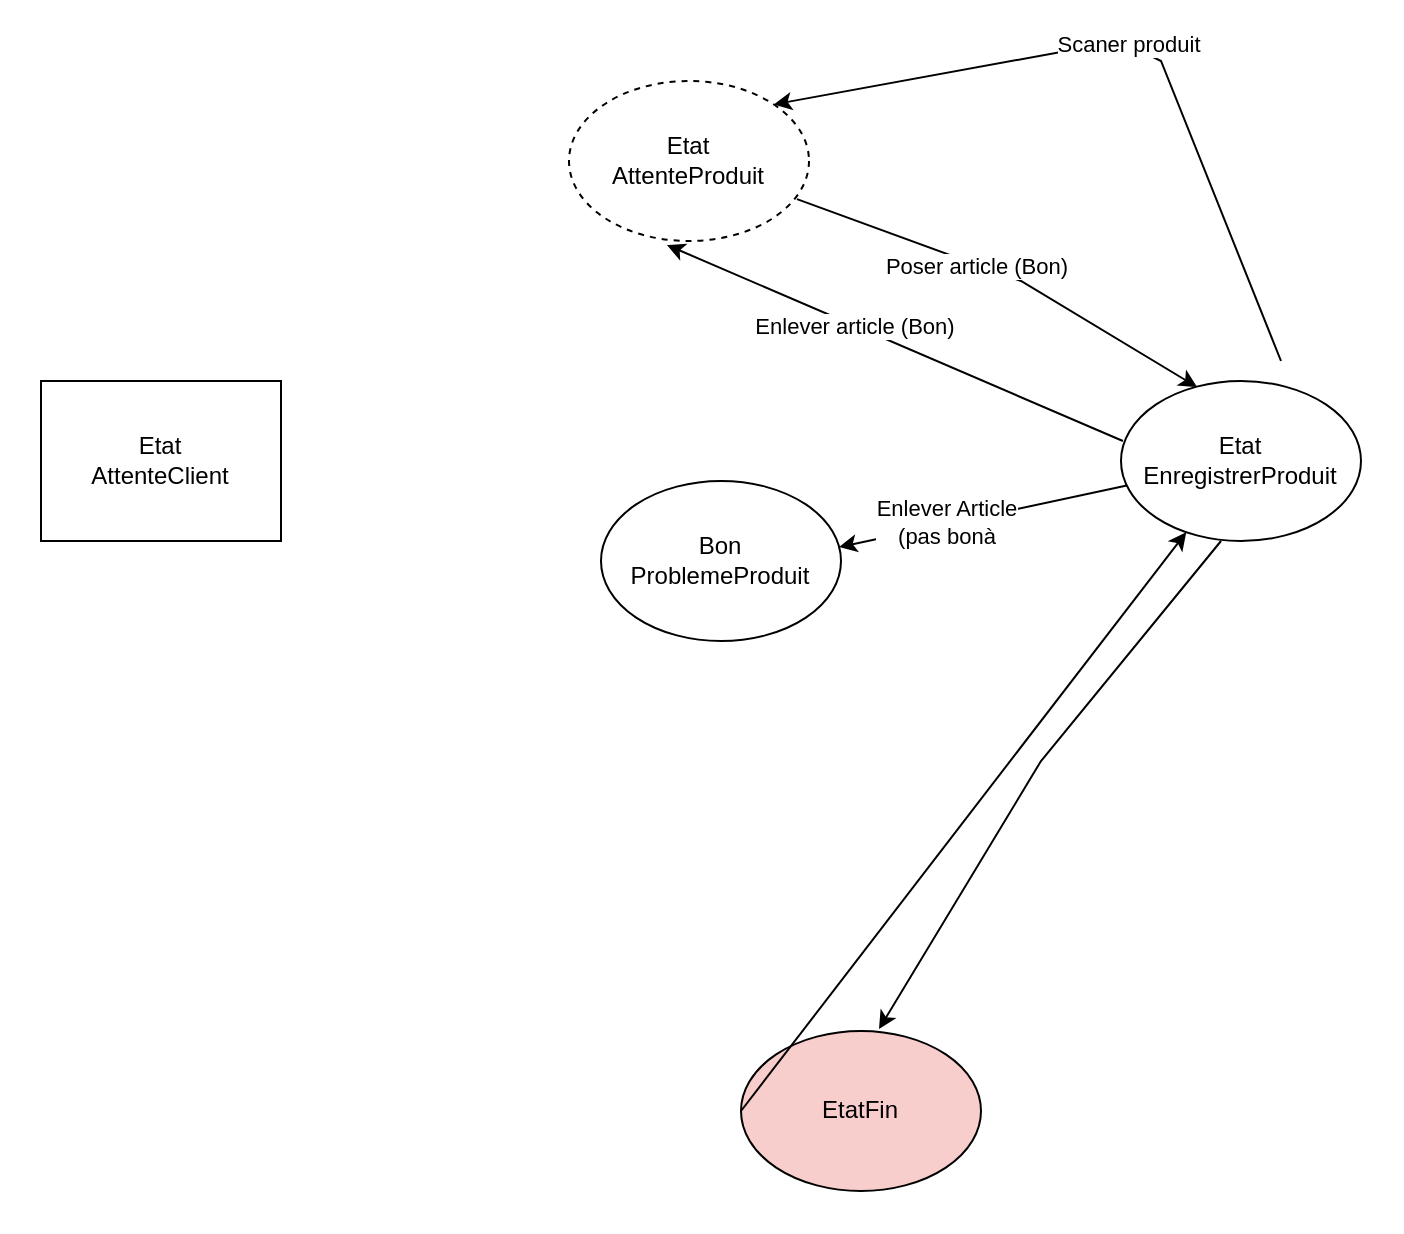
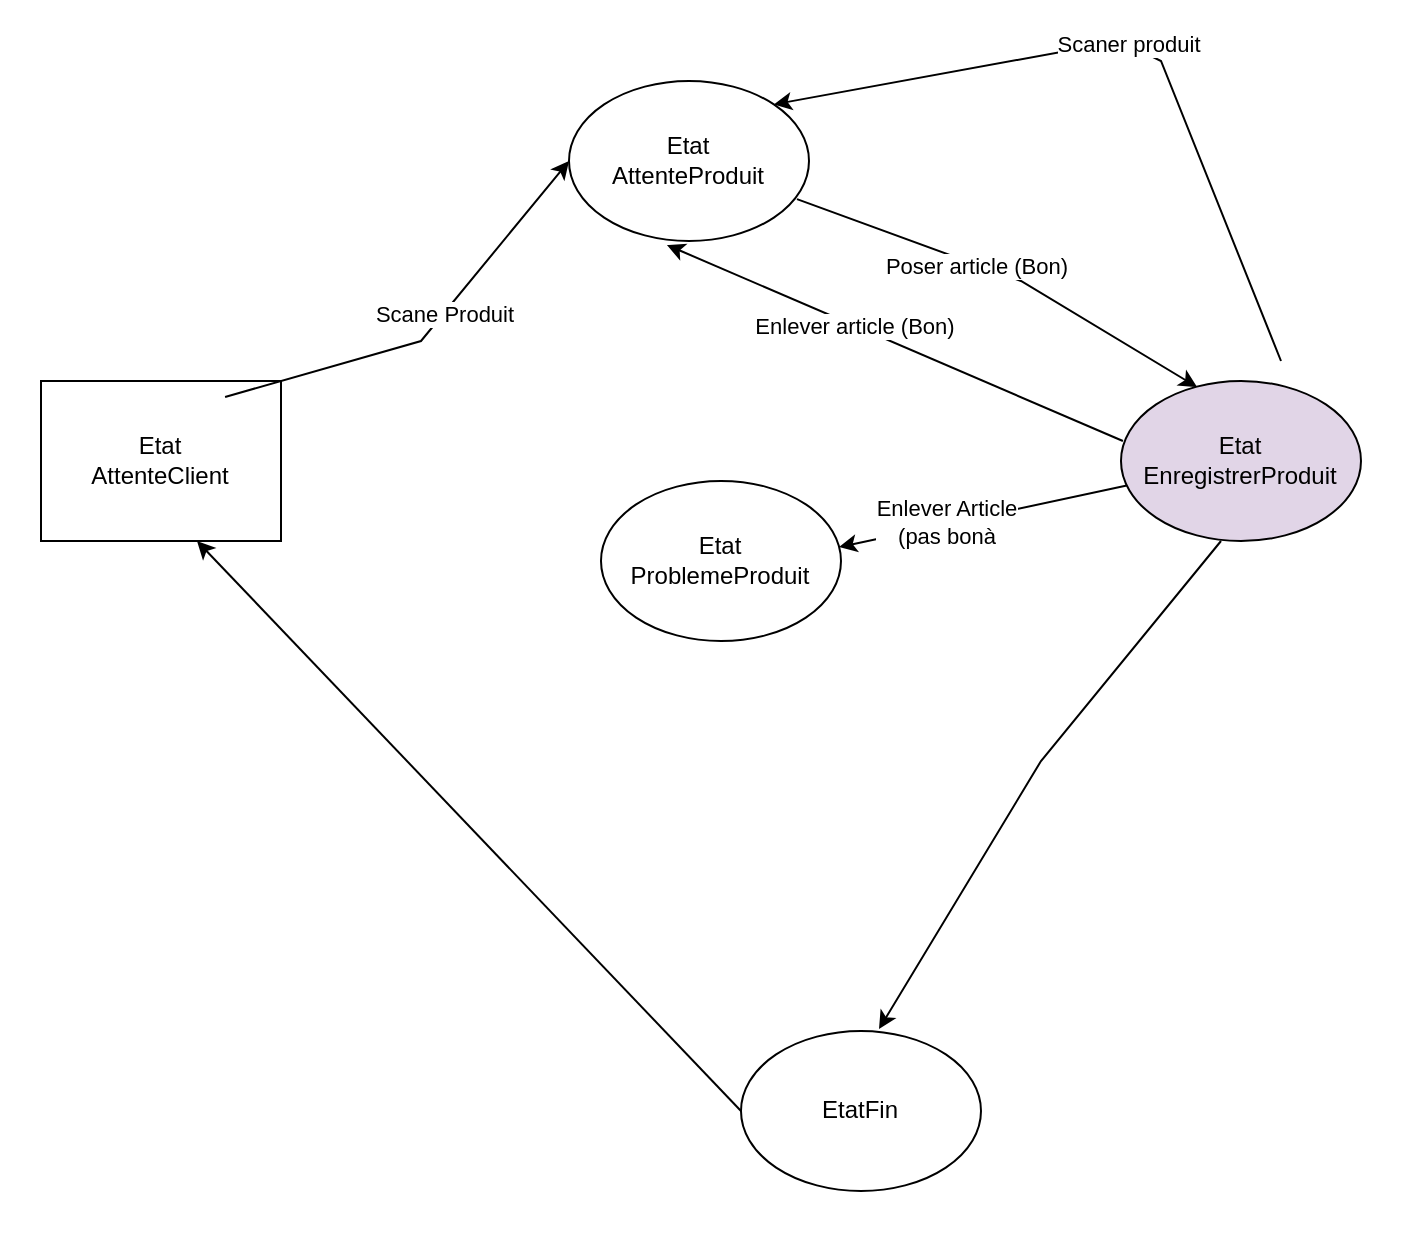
- <mxCell id="3" value="Etat&lt;br&gt;AttenteProduit" style="ellipse;whiteSpace=wrap;html=1;dashed=1;" vertex="1" parent="1"><mxGeometry x="284" y="40" width="120" height="80" as="geometry" /></mxCell>
+ <mxCell id="3" value="Etat&lt;br&gt;AttenteProduit" style="ellipse;whiteSpace=wrap;html=1;" vertex="1" parent="1"><mxGeometry x="284" y="40" width="120" height="80" as="geometry" /></mxCell>
+ <mxCell id="7" value="" style="endArrow=classic;html=1;rounded=0;exitX=0.767;exitY=0.1;exitDx=0;exitDy=0;exitPerimeter=0;entryX=0;entryY=0.5;entryDx=0;entryDy=0;" edge="1" parent="1" source="2" target="3"><mxGeometry width="50" height="50" relative="1" as="geometry"><mxPoint x="320" y="380" as="sourcePoint" /><mxPoint x="370" y="330" as="targetPoint" /><Array as="points"><mxPoint x="210" y="170" /></Array></mxGeometry></mxCell>
+ <mxCell id="8" value="Scane Produit" style="edgeLabel;html=1;align=center;verticalAlign=middle;resizable=0;points=[];" vertex="1" connectable="0" parent="7"><mxGeometry x="0.102" relative="1" as="geometry"><mxPoint as="offset" /></mxGeometry></mxCell>
- <mxCell id="4" value="Etat&lt;br&gt;EnregistrerProduit" style="ellipse;whiteSpace=wrap;html=1;" vertex="1" parent="1"><mxGeometry x="560" y="190" width="120" height="80" as="geometry" /></mxCell>
+ <mxCell id="4" value="Etat&lt;br&gt;EnregistrerProduit" style="ellipse;whiteSpace=wrap;html=1;fillColor=#e1d5e7;" vertex="1" parent="1"><mxGeometry x="560" y="190" width="120" height="80" as="geometry" /></mxCell>
- <mxCell id="5" value="Bon&lt;br&gt;ProblemeProduit" style="ellipse;whiteSpace=wrap;html=1;" vertex="1" parent="1"><mxGeometry x="300" y="240" width="120" height="80" as="geometry" /></mxCell>
+ <mxCell id="5" value="Etat&lt;br&gt;ProblemeProduit" style="ellipse;whiteSpace=wrap;html=1;" vertex="1" parent="1"><mxGeometry x="300" y="240" width="120" height="80" as="geometry" /></mxCell>
- <mxCell id="17" value="" style="endArrow=classic;html=1;rounded=0;exitX=0;exitY=0.5;exitDx=0;exitDy=0;" edge="1" parent="1" source="6" target="4"><mxGeometry width="50" height="50" relative="1" as="geometry"><mxPoint x="320" y="350" as="sourcePoint" /><mxPoint x="370" y="300" as="targetPoint" /></mxGeometry></mxCell>
+ <mxCell id="17" value="" style="endArrow=classic;html=1;rounded=0;entryX=0.65;entryY=1;entryDx=0;entryDy=0;entryPerimeter=0;exitX=0;exitY=0.5;exitDx=0;exitDy=0;" edge="1" parent="1" source="6" target="2"><mxGeometry width="50" height="50" relative="1" as="geometry"><mxPoint x="320" y="350" as="sourcePoint" /><mxPoint x="370" y="300" as="targetPoint" /></mxGeometry></mxCell>
- <mxCell id="6" value="EtatFin" style="ellipse;whiteSpace=wrap;html=1;fillColor=#f8cecc;" vertex="1" parent="1"><mxGeometry x="370" y="515" width="120" height="80" as="geometry" /></mxCell>
+ <mxCell id="6" value="EtatFin" style="ellipse;whiteSpace=wrap;html=1;" vertex="1" parent="1"><mxGeometry x="370" y="515" width="120" height="80" as="geometry" /></mxCell>
